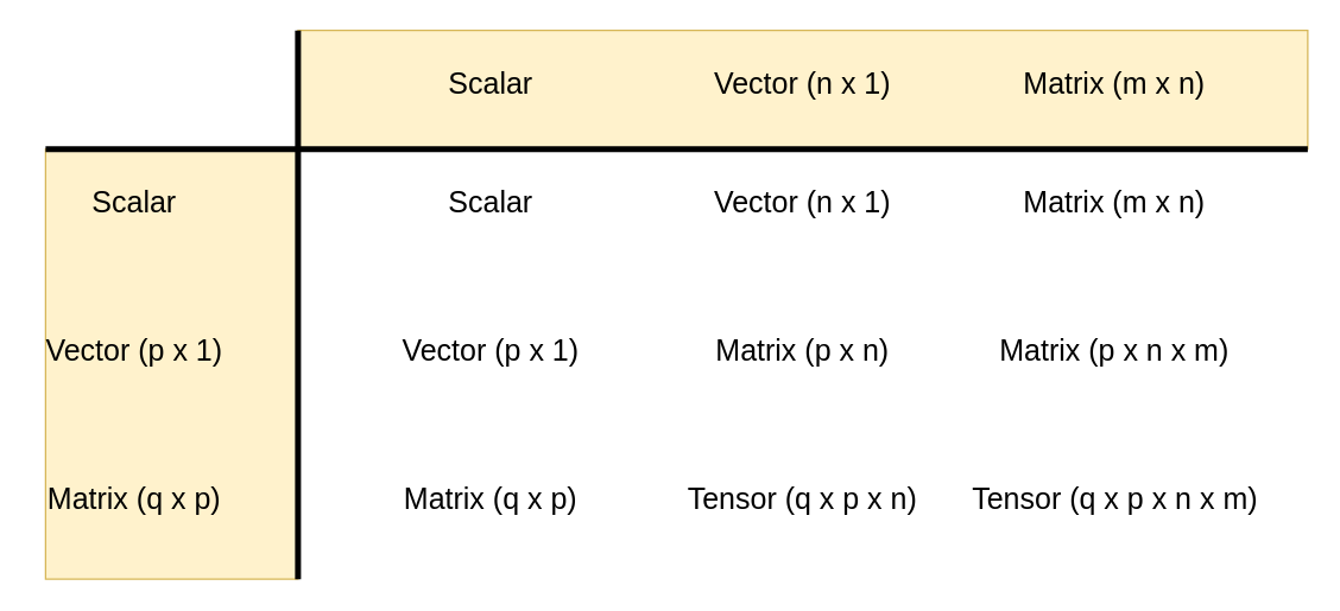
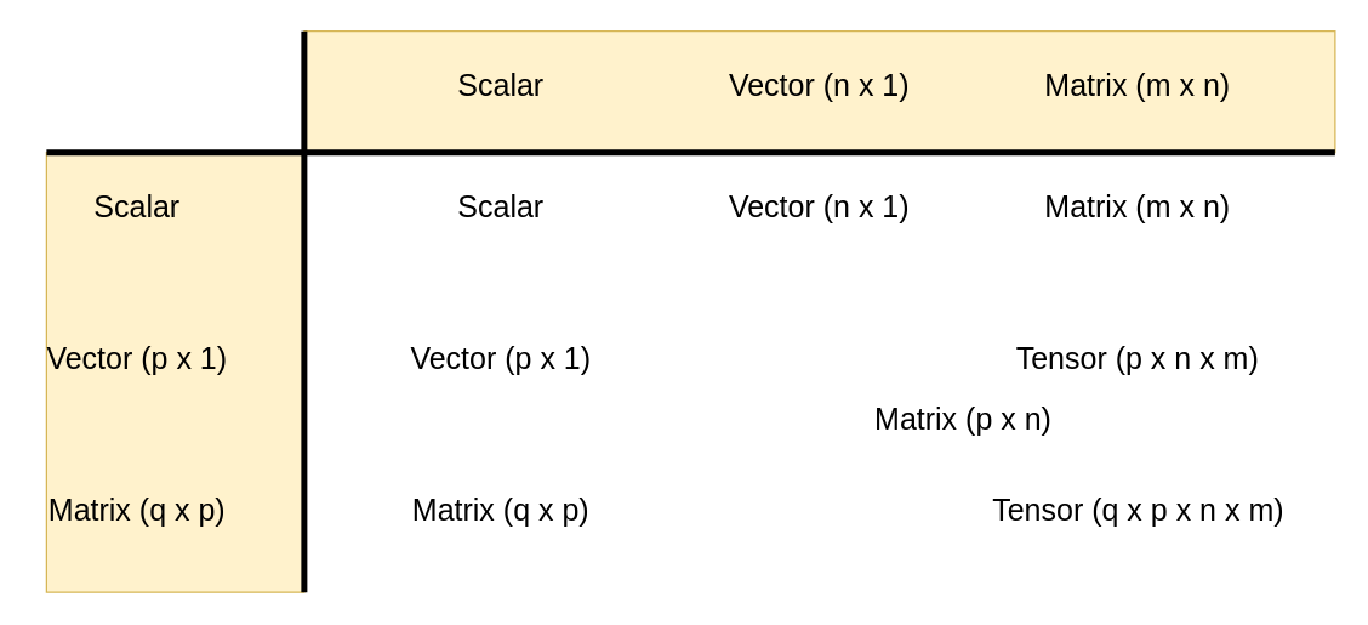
- <mxCell id="13" value="&lt;font style=&quot;font-size: 20px&quot;&gt;Matrix (p x n)&lt;/font&gt;" style="text;html=1;strokeColor=none;fillColor=none;align=center;verticalAlign=middle;whiteSpace=wrap;rounded=0;strokeWidth=1;" vertex="1" parent="1"><mxGeometry x="470" y="220" width="140" height="30" as="geometry" /></mxCell>
+ <mxCell id="13" value="&lt;font style=&quot;font-size: 20px&quot;&gt;Matrix (p x n)&lt;/font&gt;" style="text;html=1;strokeColor=none;fillColor=none;align=center;verticalAlign=middle;whiteSpace=wrap;rounded=0;strokeWidth=1;" vertex="1" parent="1"><mxGeometry x="565" y="260" width="140" height="30" as="geometry" /></mxCell>
- <mxCell id="17" value="&lt;font style=&quot;font-size: 20px&quot;&gt;Matrix (p x n x m)&lt;/font&gt;" style="text;html=1;strokeColor=none;fillColor=none;align=center;verticalAlign=middle;whiteSpace=wrap;rounded=0;strokeWidth=1;" vertex="1" parent="1"><mxGeometry x="665" y="220" width="170" height="30" as="geometry" /></mxCell>
+ <mxCell id="17" value="&lt;font style=&quot;font-size: 20px&quot;&gt;Tensor (p x n x m)&lt;/font&gt;" style="text;html=1;strokeColor=none;fillColor=none;align=center;verticalAlign=middle;whiteSpace=wrap;rounded=0;strokeWidth=1;" vertex="1" parent="1"><mxGeometry x="665" y="220" width="170" height="30" as="geometry" /></mxCell>
- <mxCell id="15" value="&lt;font style=&quot;font-size: 20px&quot;&gt;Tensor (q x p x n)&lt;/font&gt;" style="text;html=1;strokeColor=none;fillColor=none;align=center;verticalAlign=middle;whiteSpace=wrap;rounded=0;strokeWidth=1;" vertex="1" parent="1"><mxGeometry x="460" y="320" width="160" height="30" as="geometry" /></mxCell>
